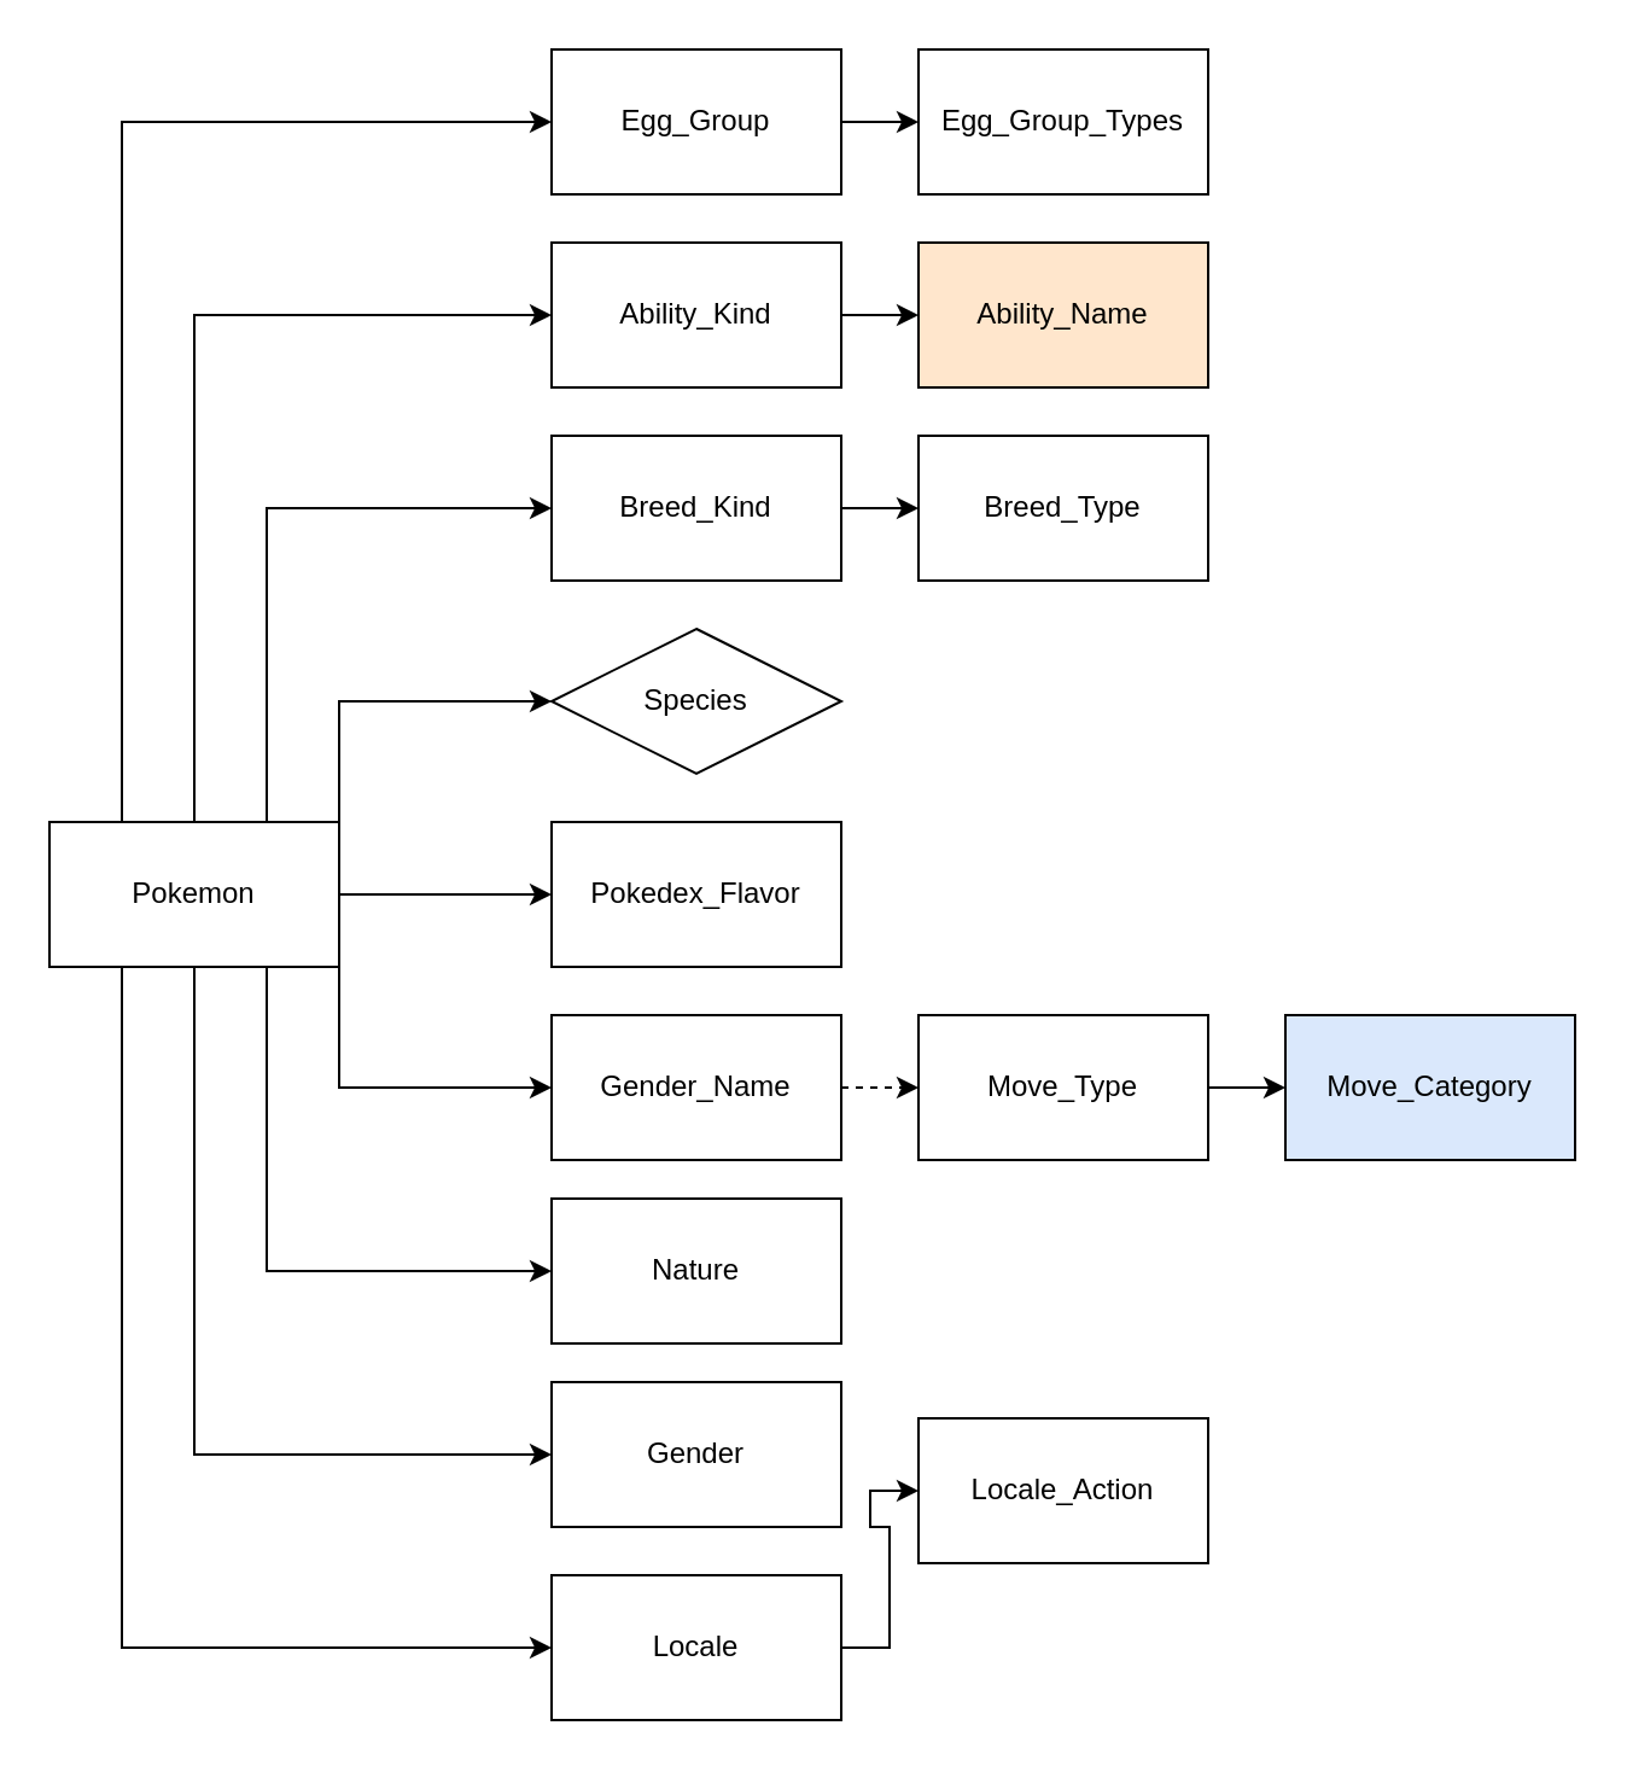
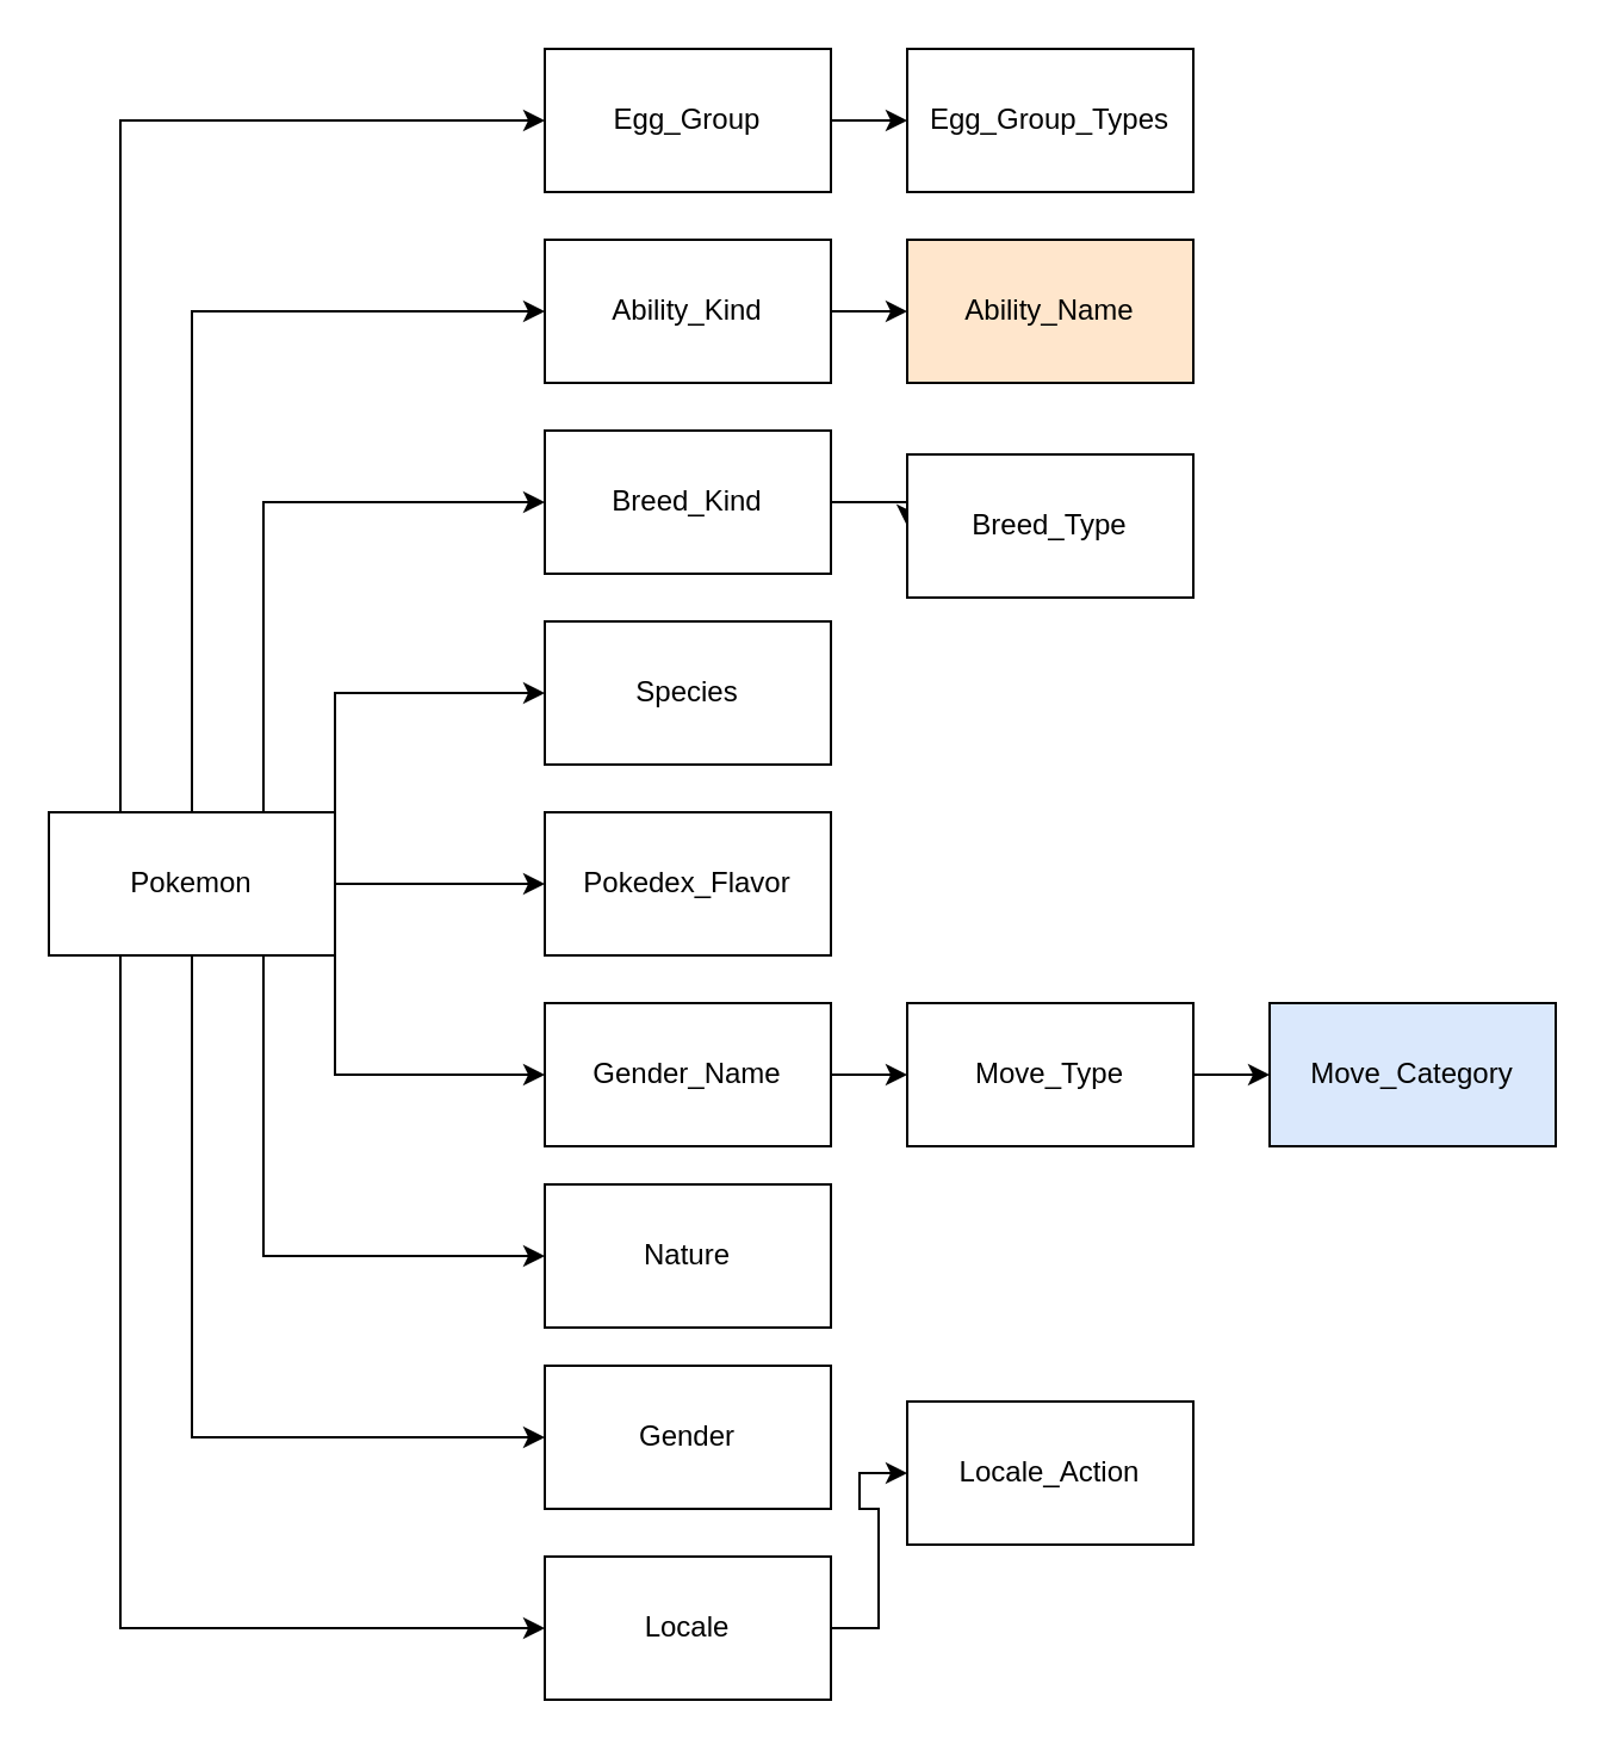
- <mxCell id="24" value="Breed_Type" style="rounded=0;whiteSpace=wrap;html=1;" vertex="1" parent="1"><mxGeometry x="380" y="180" width="120" height="60" as="geometry" /></mxCell>
+ <mxCell id="24" value="Breed_Type" style="rounded=0;whiteSpace=wrap;html=1;" vertex="1" parent="1"><mxGeometry x="380" y="190" width="120" height="60" as="geometry" /></mxCell>
- <mxCell id="12" value="Species" style="rhombus;whiteSpace=wrap;html=1;" vertex="1" parent="1"><mxGeometry x="228" y="260" width="120" height="60" as="geometry" /></mxCell>
+ <mxCell id="12" value="Species" style="rounded=0;whiteSpace=wrap;html=1;" vertex="1" parent="1"><mxGeometry x="228" y="260" width="120" height="60" as="geometry" /></mxCell>
- <mxCell id="16" style="edgeStyle=orthogonalEdgeStyle;rounded=0;orthogonalLoop=1;jettySize=auto;html=1;exitX=1;exitY=0.5;exitDx=0;exitDy=0;entryX=0;entryY=0.5;entryDx=0;entryDy=0;dashed=1;" edge="1" parent="1" source="17" target="26"><mxGeometry relative="1" as="geometry" /></mxCell>
+ <mxCell id="16" style="edgeStyle=orthogonalEdgeStyle;rounded=0;orthogonalLoop=1;jettySize=auto;html=1;exitX=1;exitY=0.5;exitDx=0;exitDy=0;entryX=0;entryY=0.5;entryDx=0;entryDy=0;" edge="1" parent="1" source="17" target="26"><mxGeometry relative="1" as="geometry" /></mxCell>
